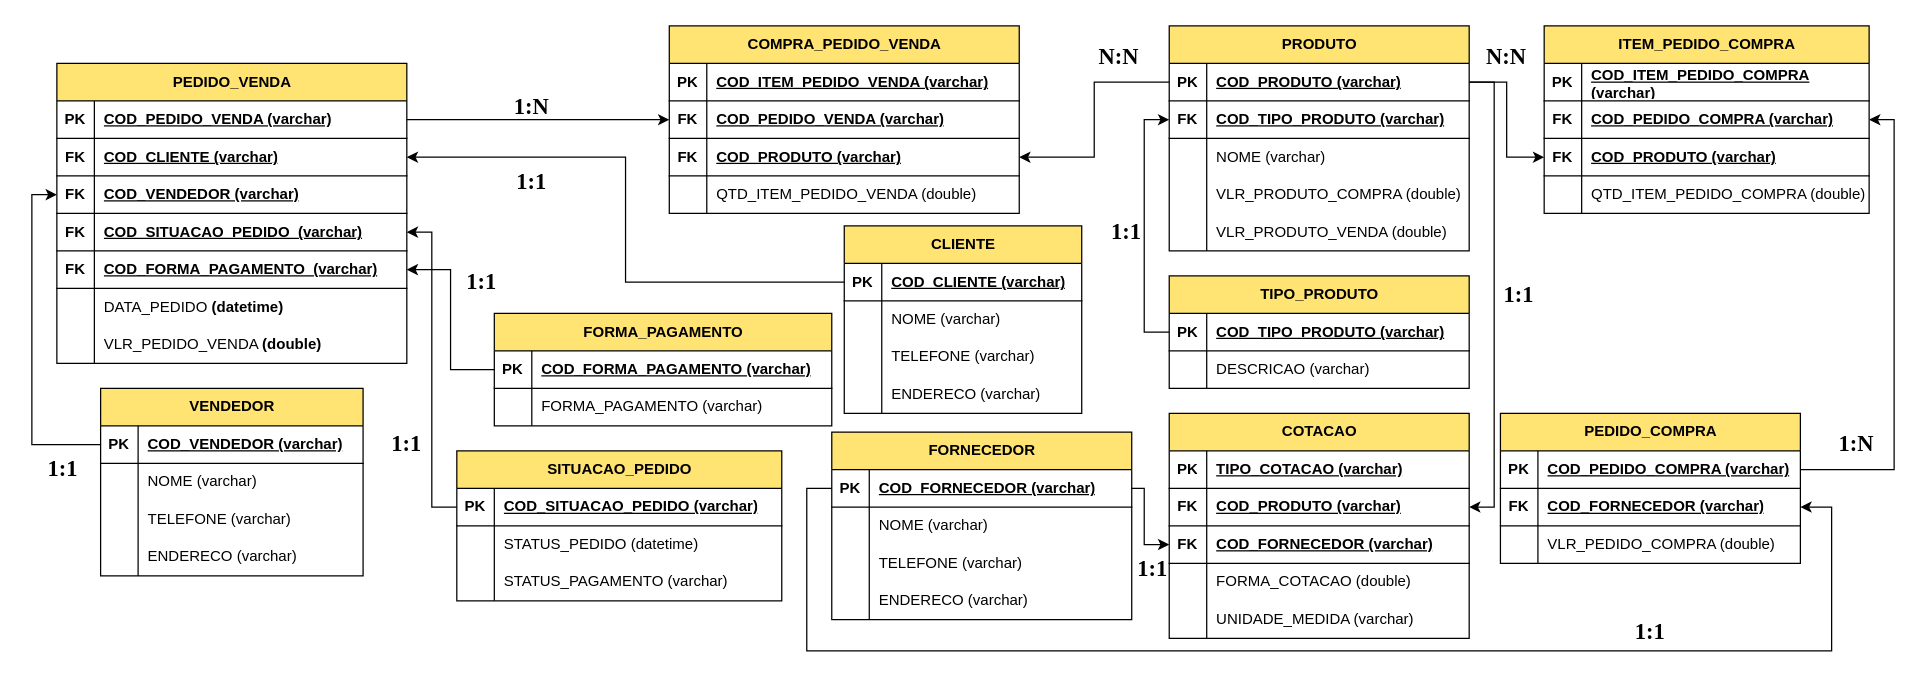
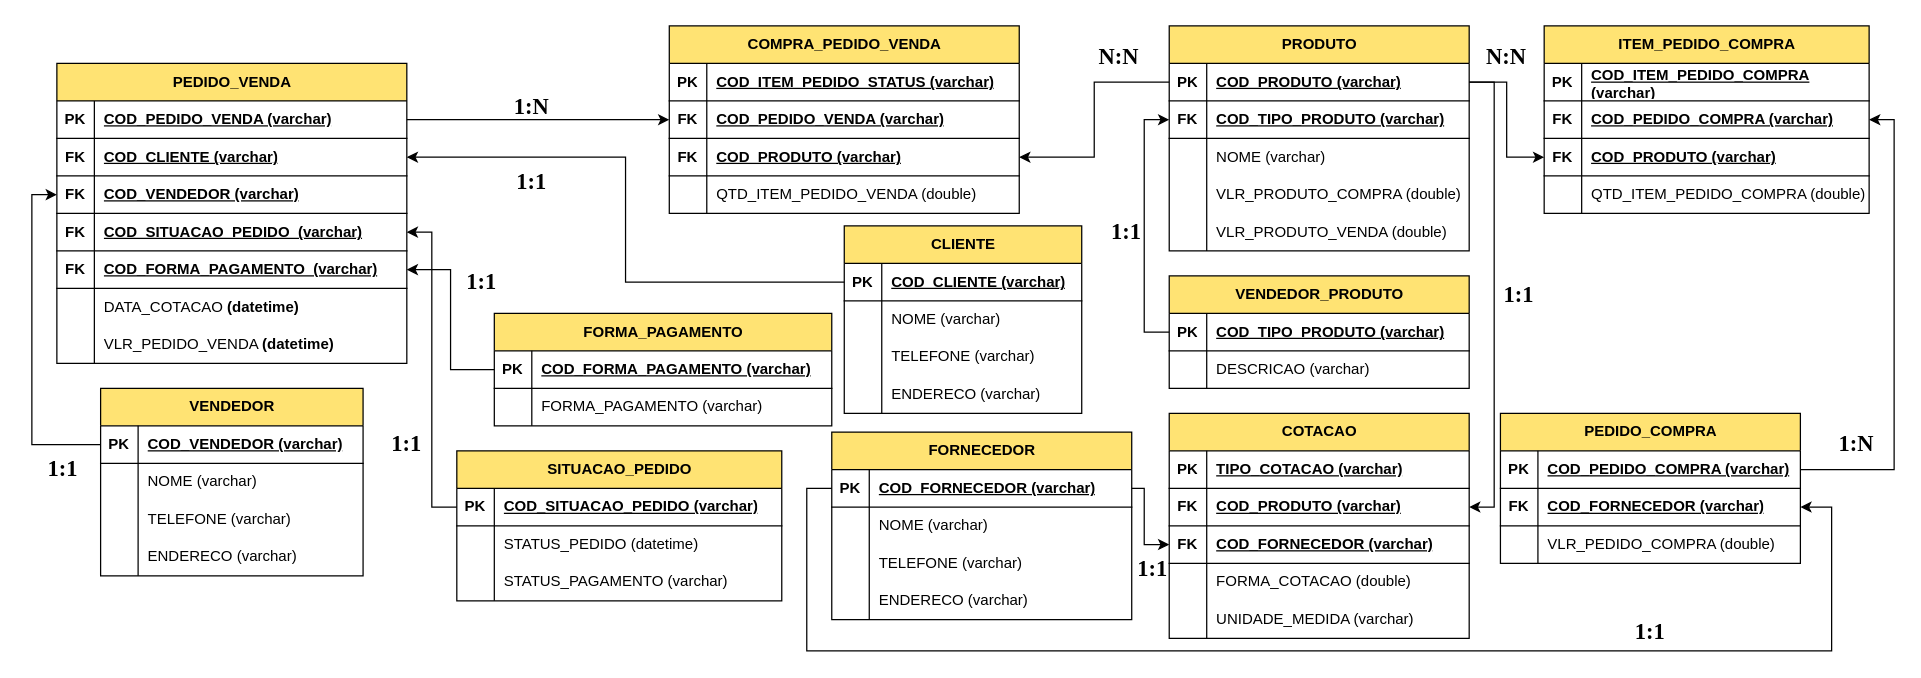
- <mxCell id="27" value="COD_ITEM_PEDIDO_VENDA (varchar)" style="shape=partialRectangle;connectable=0;fillColor=none;top=0;left=0;bottom=0;right=0;align=left;spacingLeft=6;fontStyle=5;overflow=hidden;whiteSpace=wrap;html=1;" parent="25" vertex="1"><mxGeometry x="30" width="250" height="30" as="geometry"><mxRectangle width="250" height="30" as="alternateBounds" /></mxGeometry></mxCell>
+ <mxCell id="27" value="COD_ITEM_PEDIDO_STATUS (varchar)" style="shape=partialRectangle;connectable=0;fillColor=none;top=0;left=0;bottom=0;right=0;align=left;spacingLeft=6;fontStyle=5;overflow=hidden;whiteSpace=wrap;html=1;" parent="25" vertex="1"><mxGeometry x="30" width="250" height="30" as="geometry"><mxRectangle width="250" height="30" as="alternateBounds" /></mxGeometry></mxCell>
- <mxCell id="94" value="TIPO_PRODUTO" style="shape=table;startSize=30;container=1;collapsible=1;childLayout=tableLayout;fixedRows=1;rowLines=0;fontStyle=1;align=center;resizeLast=1;html=1;fillColor=#FFE373;" parent="1" vertex="1"><mxGeometry x="935" y="220" width="240" height="90" as="geometry" /></mxCell>
+ <mxCell id="94" value="VENDEDOR_PRODUTO" style="shape=table;startSize=30;container=1;collapsible=1;childLayout=tableLayout;fixedRows=1;rowLines=0;fontStyle=1;align=center;resizeLast=1;html=1;fillColor=#FFE373;" parent="1" vertex="1"><mxGeometry x="935" y="220" width="240" height="90" as="geometry" /></mxCell>
- <mxCell id="20" value="DATA_PEDIDO &lt;b&gt;(datetime)&lt;/b&gt;" style="shape=partialRectangle;connectable=0;fillColor=none;top=0;left=0;bottom=0;right=0;align=left;spacingLeft=6;overflow=hidden;whiteSpace=wrap;html=1;" parent="18" vertex="1"><mxGeometry x="30" width="250" height="30" as="geometry"><mxRectangle width="250" height="30" as="alternateBounds" /></mxGeometry></mxCell>
+ <mxCell id="20" value="DATA_COTACAO &lt;b&gt;(datetime)&lt;/b&gt;" style="shape=partialRectangle;connectable=0;fillColor=none;top=0;left=0;bottom=0;right=0;align=left;spacingLeft=6;overflow=hidden;whiteSpace=wrap;html=1;" parent="18" vertex="1"><mxGeometry x="30" width="250" height="30" as="geometry"><mxRectangle width="250" height="30" as="alternateBounds" /></mxGeometry></mxCell>
- <mxCell id="23" value="VLR_PEDIDO_VENDA &lt;b&gt;(double)&lt;/b&gt;" style="shape=partialRectangle;connectable=0;fillColor=none;top=0;left=0;bottom=0;right=0;align=left;spacingLeft=6;overflow=hidden;whiteSpace=wrap;html=1;" parent="21" vertex="1"><mxGeometry x="30" width="250" height="30" as="geometry"><mxRectangle width="250" height="30" as="alternateBounds" /></mxGeometry></mxCell>
+ <mxCell id="23" value="VLR_PEDIDO_VENDA &lt;b&gt;(datetime)&lt;/b&gt;" style="shape=partialRectangle;connectable=0;fillColor=none;top=0;left=0;bottom=0;right=0;align=left;spacingLeft=6;overflow=hidden;whiteSpace=wrap;html=1;" parent="21" vertex="1"><mxGeometry x="30" width="250" height="30" as="geometry"><mxRectangle width="250" height="30" as="alternateBounds" /></mxGeometry></mxCell>
